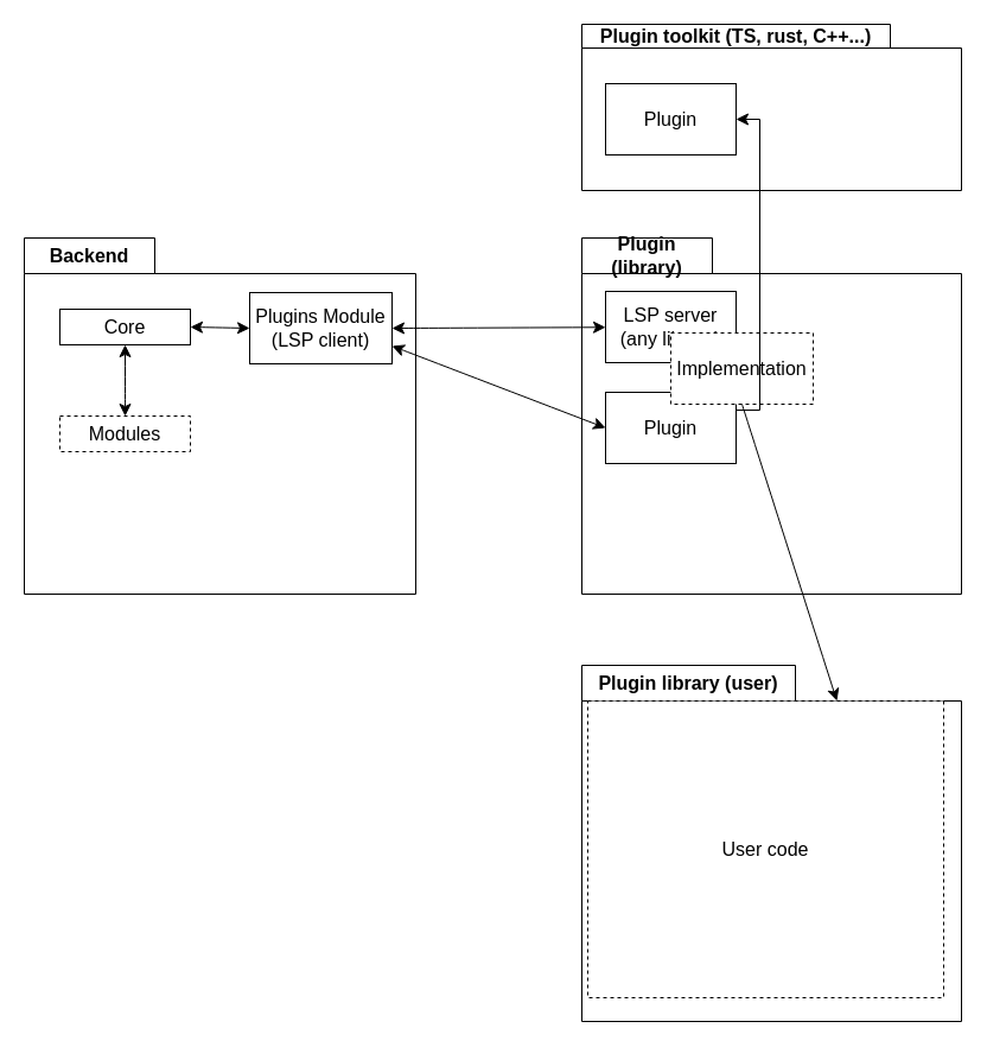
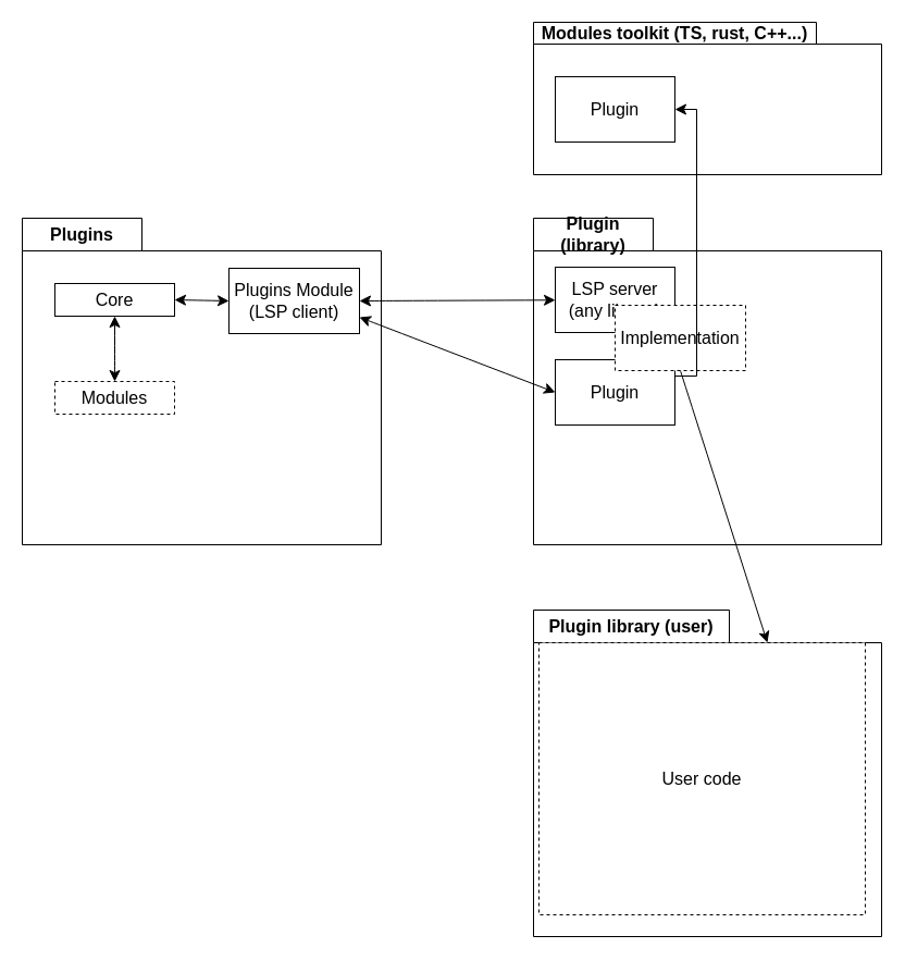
- <mxCell id="17" value="Plugin toolkit (TS, rust, C++...)" style="shape=folder;fontStyle=1;tabWidth=260;tabHeight=20;tabPosition=left;html=1;boundedLbl=1;labelInHeader=1;container=1;collapsible=0;recursiveResize=0;whiteSpace=wrap;fontSize=16;" vertex="1" parent="1"><mxGeometry x="490" y="20" width="320" height="140" as="geometry" /></mxCell>
+ <mxCell id="17" value="Modules toolkit (TS, rust, C++...)" style="shape=folder;fontStyle=1;tabWidth=260;tabHeight=20;tabPosition=left;html=1;boundedLbl=1;labelInHeader=1;container=1;collapsible=0;recursiveResize=0;whiteSpace=wrap;fontSize=16;" vertex="1" parent="1"><mxGeometry x="490" y="20" width="320" height="140" as="geometry" /></mxCell>
- <mxCell id="2" value="Backend" style="shape=folder;fontStyle=1;tabWidth=110;tabHeight=30;tabPosition=left;html=1;boundedLbl=1;labelInHeader=1;container=1;collapsible=0;recursiveResize=0;whiteSpace=wrap;fontSize=16;" vertex="1" parent="1"><mxGeometry x="20" y="200" width="330" height="300" as="geometry" /></mxCell>
+ <mxCell id="2" value="Plugins" style="shape=folder;fontStyle=1;tabWidth=110;tabHeight=30;tabPosition=left;html=1;boundedLbl=1;labelInHeader=1;container=1;collapsible=0;recursiveResize=0;whiteSpace=wrap;fontSize=16;" vertex="1" parent="1"><mxGeometry x="20" y="200" width="330" height="300" as="geometry" /></mxCell>
